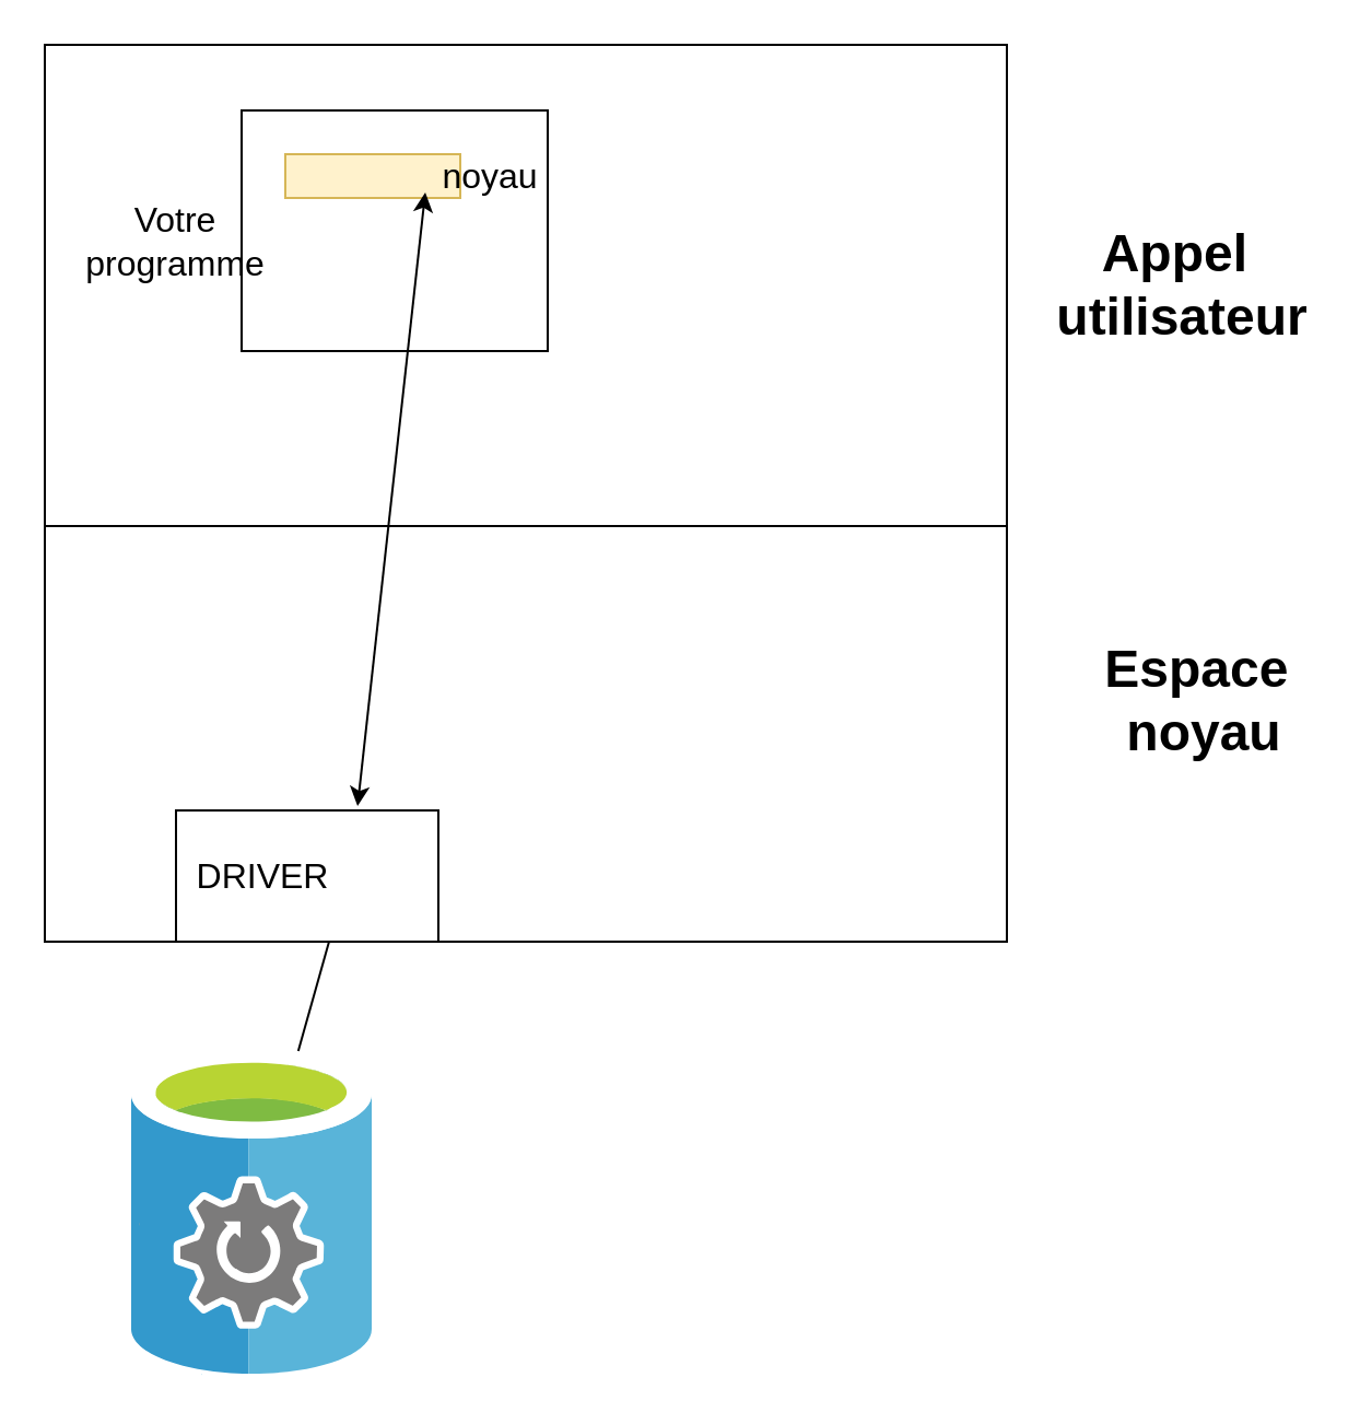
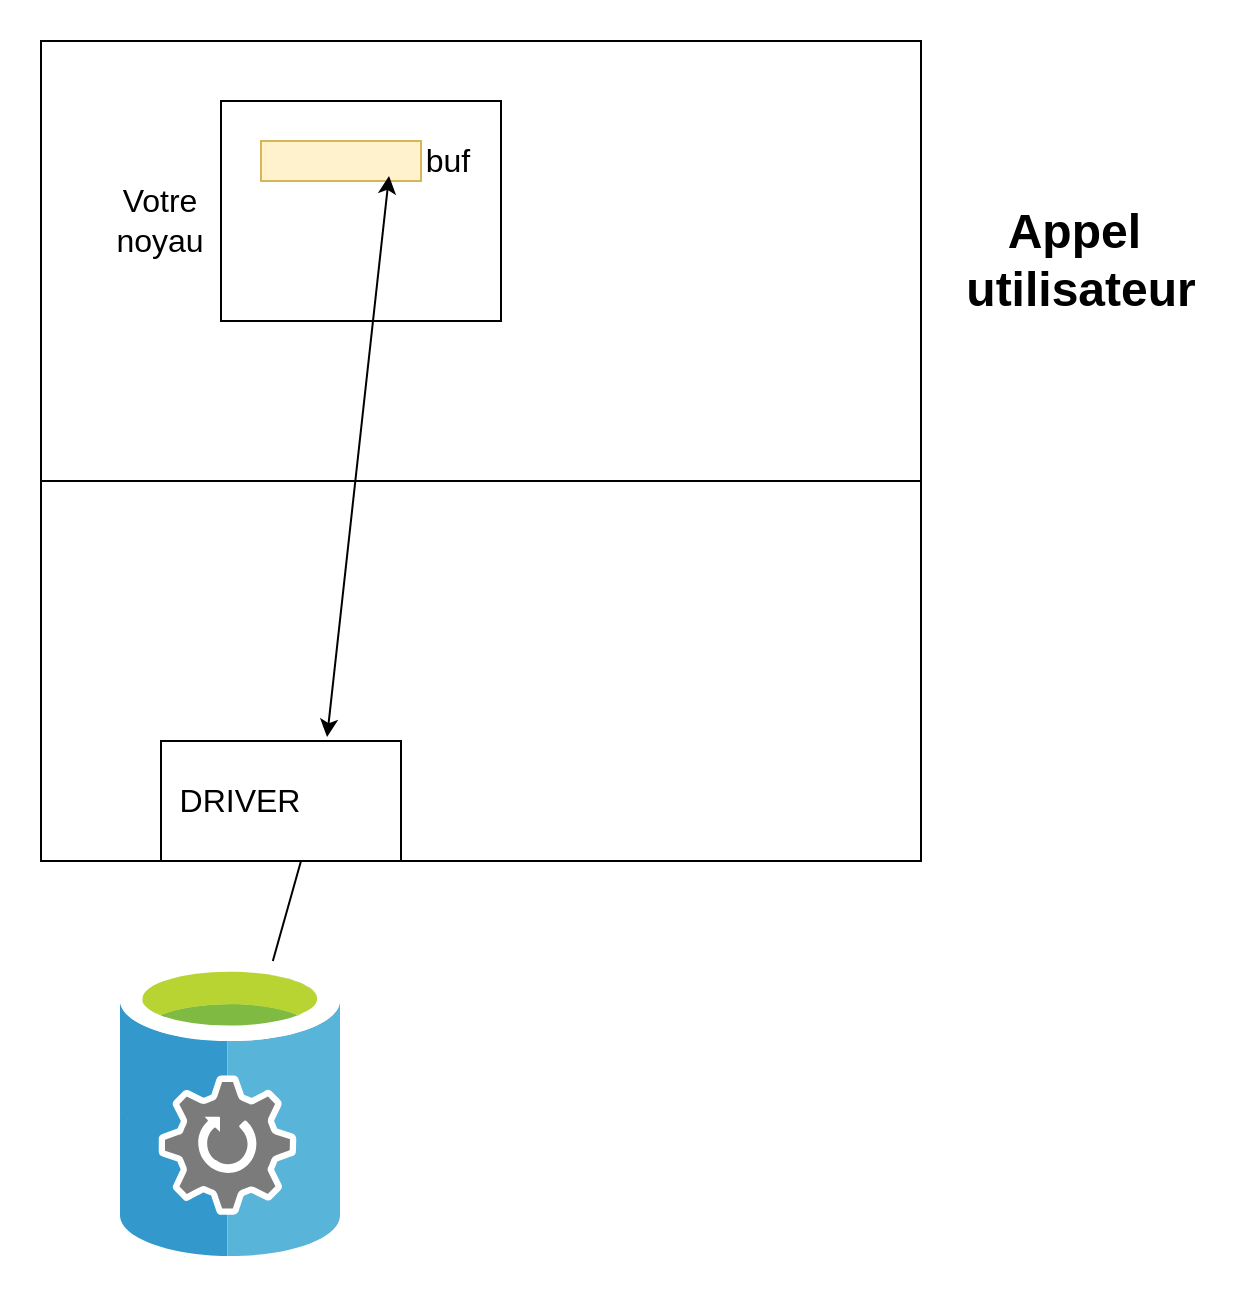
- <mxCell id="14" value="noyau" style="text;html=1;strokeColor=none;fillColor=none;align=center;verticalAlign=middle;whiteSpace=wrap;rounded=0;fontSize=16;" vertex="1" parent="1"><mxGeometry x="194" y="65" width="60" height="30" as="geometry" /></mxCell>
+ <mxCell id="14" value="buf" style="text;html=1;strokeColor=none;fillColor=none;align=center;verticalAlign=middle;whiteSpace=wrap;rounded=0;fontSize=16;" vertex="1" parent="1"><mxGeometry x="194" y="65" width="60" height="30" as="geometry" /></mxCell>
- <mxCell id="13" value="Votre programme" style="text;html=1;strokeColor=none;fillColor=none;align=center;verticalAlign=middle;whiteSpace=wrap;rounded=0;fontSize=16;" vertex="1" parent="1"><mxGeometry x="40" y="95" width="80" height="30" as="geometry" /></mxCell>
+ <mxCell id="13" value="Votre noyau" style="text;html=1;strokeColor=none;fillColor=none;align=center;verticalAlign=middle;whiteSpace=wrap;rounded=0;fontSize=16;" vertex="1" parent="1"><mxGeometry x="40" y="95" width="80" height="30" as="geometry" /></mxCell>
- <mxCell id="7" value="&lt;div&gt;Espace&amp;nbsp;&lt;/div&gt;&lt;div&gt;noyau&lt;/div&gt;" style="text;strokeColor=none;fillColor=none;html=1;fontSize=24;fontStyle=1;verticalAlign=middle;align=center;" vertex="1" parent="1"><mxGeometry x="500" y="300" width="100" height="40" as="geometry" /></mxCell>
